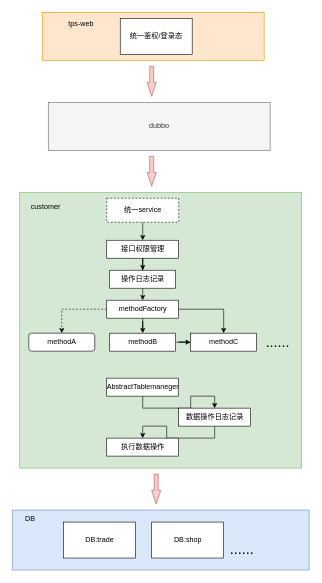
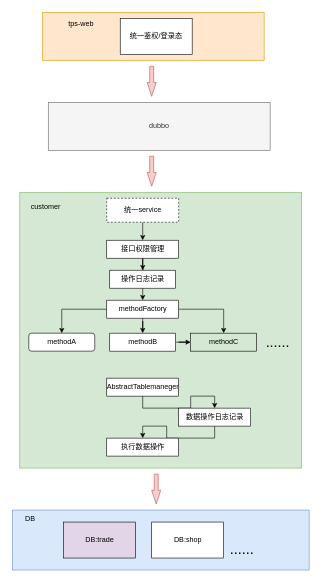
- <mxCell id="8" value="" style="edgeStyle=orthogonalEdgeStyle;rounded=0;orthogonalLoop=1;jettySize=auto;html=1;entryX=0.5;entryY=0;entryDx=0;entryDy=0;dashed=1;" parent="1" source="10" target="11" edge="1"><mxGeometry relative="1" as="geometry"><mxPoint x="97.5" y="490" as="targetPoint" /></mxGeometry></mxCell>
+ <mxCell id="8" value="" style="edgeStyle=orthogonalEdgeStyle;rounded=0;orthogonalLoop=1;jettySize=auto;html=1;entryX=0.5;entryY=0;entryDx=0;entryDy=0;" parent="1" source="10" target="11" edge="1"><mxGeometry relative="1" as="geometry"><mxPoint x="97.5" y="490" as="targetPoint" /></mxGeometry></mxCell>
- <mxCell id="14" value="methodC" style="rounded=0;whiteSpace=wrap;html=1;" parent="1" vertex="1"><mxGeometry x="317.5" y="555" width="110" height="30" as="geometry" /></mxCell>
+ <mxCell id="14" value="methodC" style="rounded=0;whiteSpace=wrap;html=1;fillColor=#d5e8d4;" parent="1" vertex="1"><mxGeometry x="317.5" y="555" width="110" height="30" as="geometry" /></mxCell>
- <mxCell id="30" value="DB:trade" style="rounded=0;whiteSpace=wrap;html=1;" parent="1" vertex="1"><mxGeometry x="105.5" y="870" width="120" height="60" as="geometry" /></mxCell>
+ <mxCell id="30" value="DB:trade" style="rounded=0;whiteSpace=wrap;html=1;fillColor=#e1d5e7;" parent="1" vertex="1"><mxGeometry x="105.5" y="870" width="120" height="60" as="geometry" /></mxCell>
